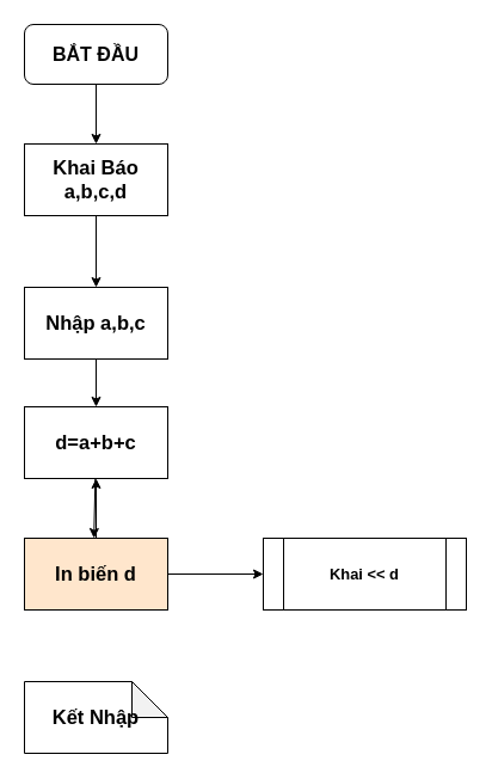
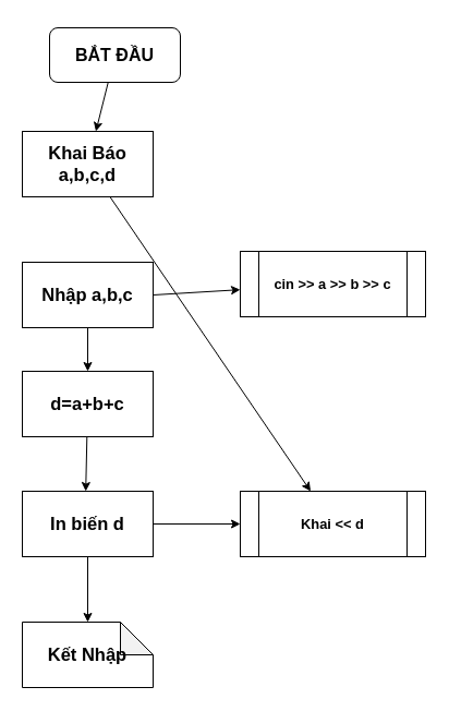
- <mxCell id="3" value="&lt;h2&gt;&lt;font size=&quot;3&quot;&gt;BẮT ĐẦU&lt;/font&gt;&lt;/h2&gt;" style="rounded=1;whiteSpace=wrap;html=1;" vertex="1" parent="1"><mxGeometry x="20" y="20" width="120" height="50" as="geometry" /></mxCell>
+ <mxCell id="3" value="&lt;h2&gt;&lt;font size=&quot;3&quot;&gt;BẮT ĐẦU&lt;/font&gt;&lt;/h2&gt;" style="rounded=1;whiteSpace=wrap;html=1;" vertex="1" parent="1"><mxGeometry x="45" y="25" width="120" height="50" as="geometry" /></mxCell>
- <mxCell id="4" value="" style="edgeStyle=none;html=1;fontSize=11;" edge="1" parent="1" source="5" target="8"><mxGeometry relative="1" as="geometry" /></mxCell>
+ <mxCell id="4" value="" style="edgeStyle=none;html=1;fontSize=11;" edge="1" parent="1" source="5" target="16"><mxGeometry relative="1" as="geometry" /></mxCell>
+ <mxCell id="11" value="&lt;h3&gt;cin &amp;gt;&amp;gt; a &amp;gt;&amp;gt; b &amp;gt;&amp;gt; c&lt;/h3&gt;" style="shape=process;whiteSpace=wrap;html=1;backgroundOutline=1;fontSize=11;rounded=0;" vertex="1" parent="1"><mxGeometry x="220" y="230" width="170" height="60" as="geometry" /></mxCell>
+ <mxCell id="7" style="edgeStyle=none;html=1;exitX=1;exitY=0.5;exitDx=0;exitDy=0;fontSize=11;" edge="1" parent="1" source="8" target="11"><mxGeometry relative="1" as="geometry" /></mxCell>
- <mxCell id="12" value="" style="edgeStyle=none;html=1;fontSize=11;" edge="1" parent="1" source="14" target="10"><mxGeometry relative="1" as="geometry" /></mxCell>
+ <mxCell id="12" value="" style="edgeStyle=none;html=1;fontSize=11;" edge="1" parent="1" source="14" target="15"><mxGeometry relative="1" as="geometry" /></mxCell>
- <mxCell id="14" value="&lt;h2&gt;In biến d&lt;/h2&gt;" style="rounded=0;whiteSpace=wrap;html=1;fontSize=11;fillColor=#ffe6cc;" vertex="1" parent="1"><mxGeometry x="20" y="450" width="120" height="60" as="geometry" /></mxCell>
+ <mxCell id="14" value="&lt;h2&gt;In biến d&lt;/h2&gt;" style="rounded=0;whiteSpace=wrap;html=1;fontSize=11;" vertex="1" parent="1"><mxGeometry x="20" y="450" width="120" height="60" as="geometry" /></mxCell>
